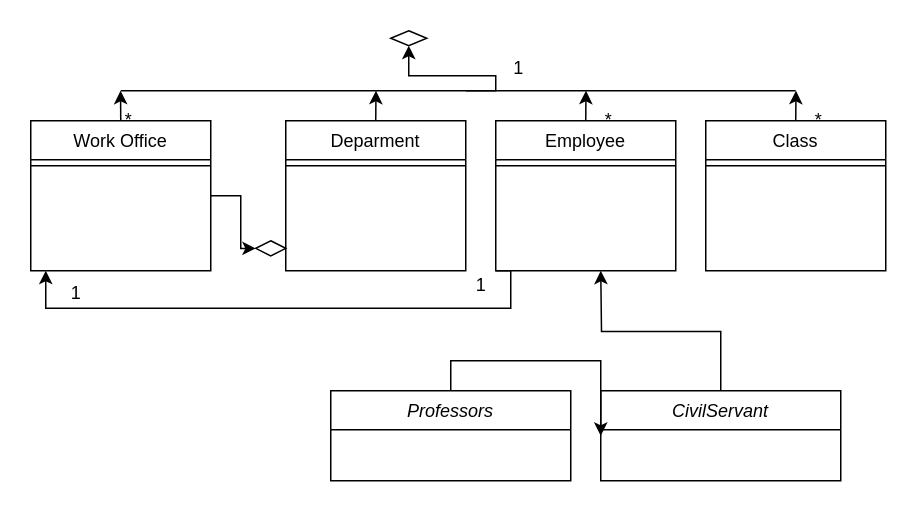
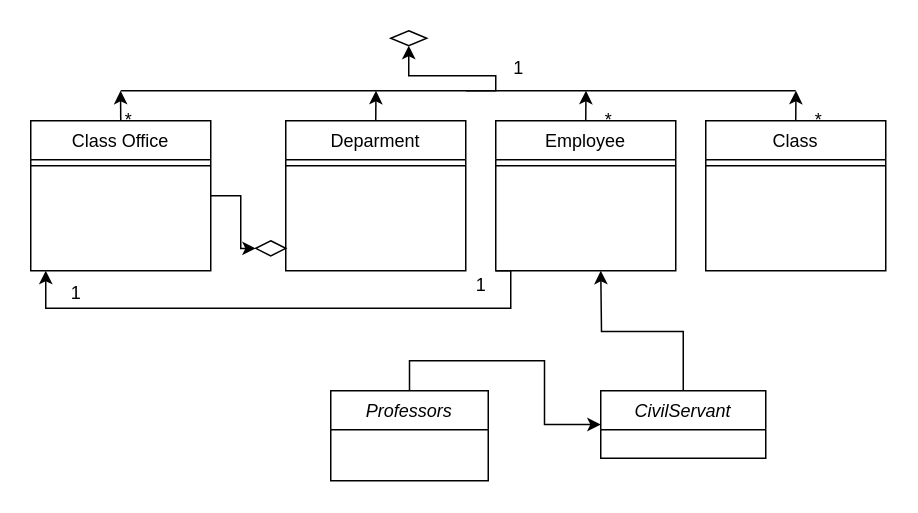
- <mxCell id="10" value="Work Office" style="swimlane;fontStyle=0;align=center;verticalAlign=top;childLayout=stackLayout;horizontal=1;startSize=26;horizontalStack=0;resizeParent=1;resizeLast=0;collapsible=1;marginBottom=0;rounded=0;shadow=0;strokeWidth=1;" vertex="1" parent="1"><mxGeometry x="20" y="80" width="120" height="100" as="geometry"><mxRectangle x="340" y="380" width="170" height="26" as="alternateBounds" /></mxGeometry></mxCell>
+ <mxCell id="10" value="Class Office" style="swimlane;fontStyle=0;align=center;verticalAlign=top;childLayout=stackLayout;horizontal=1;startSize=26;horizontalStack=0;resizeParent=1;resizeLast=0;collapsible=1;marginBottom=0;rounded=0;shadow=0;strokeWidth=1;" vertex="1" parent="1"><mxGeometry x="20" y="80" width="120" height="100" as="geometry"><mxRectangle x="340" y="380" width="170" height="26" as="alternateBounds" /></mxGeometry></mxCell>
- <mxCell id="20" value="Professors&#10;" style="swimlane;fontStyle=2;align=center;verticalAlign=top;childLayout=stackLayout;horizontal=1;startSize=26;horizontalStack=0;resizeParent=1;resizeLast=0;collapsible=1;marginBottom=0;rounded=0;shadow=0;strokeWidth=1;" vertex="1" parent="1"><mxGeometry x="220" y="260" width="160" height="60" as="geometry"><mxRectangle x="230" y="140" width="160" height="26" as="alternateBounds" /></mxGeometry></mxCell>
+ <mxCell id="20" value="Professors&#10;" style="swimlane;fontStyle=2;align=center;verticalAlign=top;childLayout=stackLayout;horizontal=1;startSize=26;horizontalStack=0;resizeParent=1;resizeLast=0;collapsible=1;marginBottom=0;rounded=0;shadow=0;strokeWidth=1;" vertex="1" parent="1"><mxGeometry x="220" y="260" width="105" height="60" as="geometry"><mxRectangle x="230" y="140" width="160" height="26" as="alternateBounds" /></mxGeometry></mxCell>
- <mxCell id="3" value="CivilServant&#10;" style="swimlane;fontStyle=2;align=center;verticalAlign=top;childLayout=stackLayout;horizontal=1;startSize=26;horizontalStack=0;resizeParent=1;resizeLast=0;collapsible=1;marginBottom=0;rounded=0;shadow=0;strokeWidth=1;" parent="1" vertex="1"><mxGeometry x="400" y="260" width="160" height="60" as="geometry"><mxRectangle x="230" y="140" width="160" height="26" as="alternateBounds" /></mxGeometry></mxCell>
+ <mxCell id="3" value="CivilServant&#10;" style="swimlane;fontStyle=2;align=center;verticalAlign=top;childLayout=stackLayout;horizontal=1;startSize=26;horizontalStack=0;resizeParent=1;resizeLast=0;collapsible=1;marginBottom=0;rounded=0;shadow=0;strokeWidth=1;" parent="1" vertex="1"><mxGeometry x="400" y="260" width="110" height="45" as="geometry"><mxRectangle x="230" y="140" width="160" height="26" as="alternateBounds" /></mxGeometry></mxCell>
